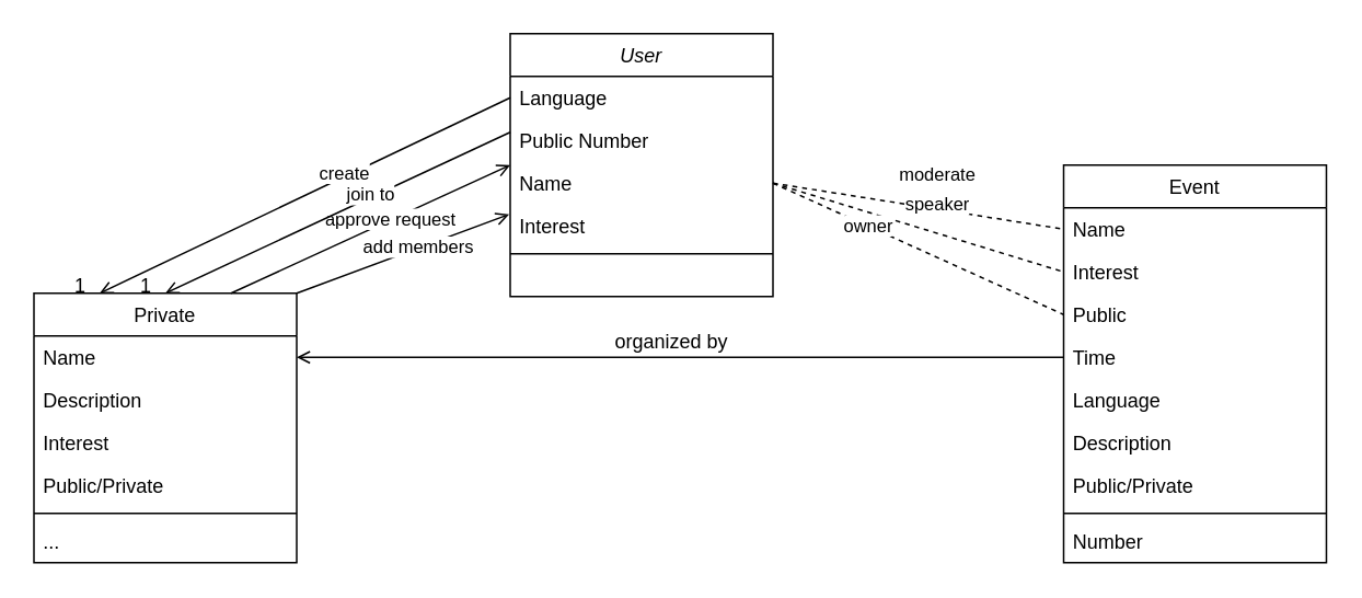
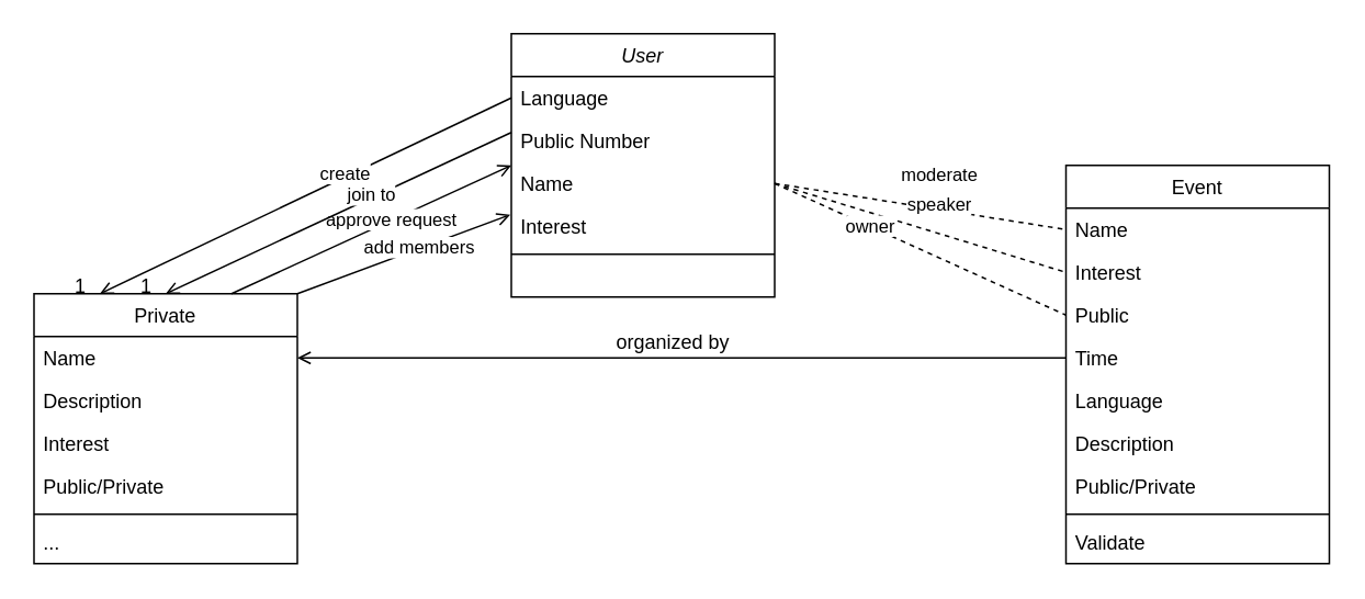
- <mxCell id="17" value="Number" style="text;align=left;verticalAlign=top;spacingLeft=4;spacingRight=4;overflow=hidden;rotatable=0;points=[[0,0.5],[1,0.5]];portConstraint=eastwest;" parent="8" vertex="1"><mxGeometry y="216" width="160" height="26" as="geometry" /></mxCell>
+ <mxCell id="17" value="Validate" style="text;align=left;verticalAlign=top;spacingLeft=4;spacingRight=4;overflow=hidden;rotatable=0;points=[[0,0.5],[1,0.5]];portConstraint=eastwest;" parent="8" vertex="1"><mxGeometry y="216" width="160" height="26" as="geometry" /></mxCell>
